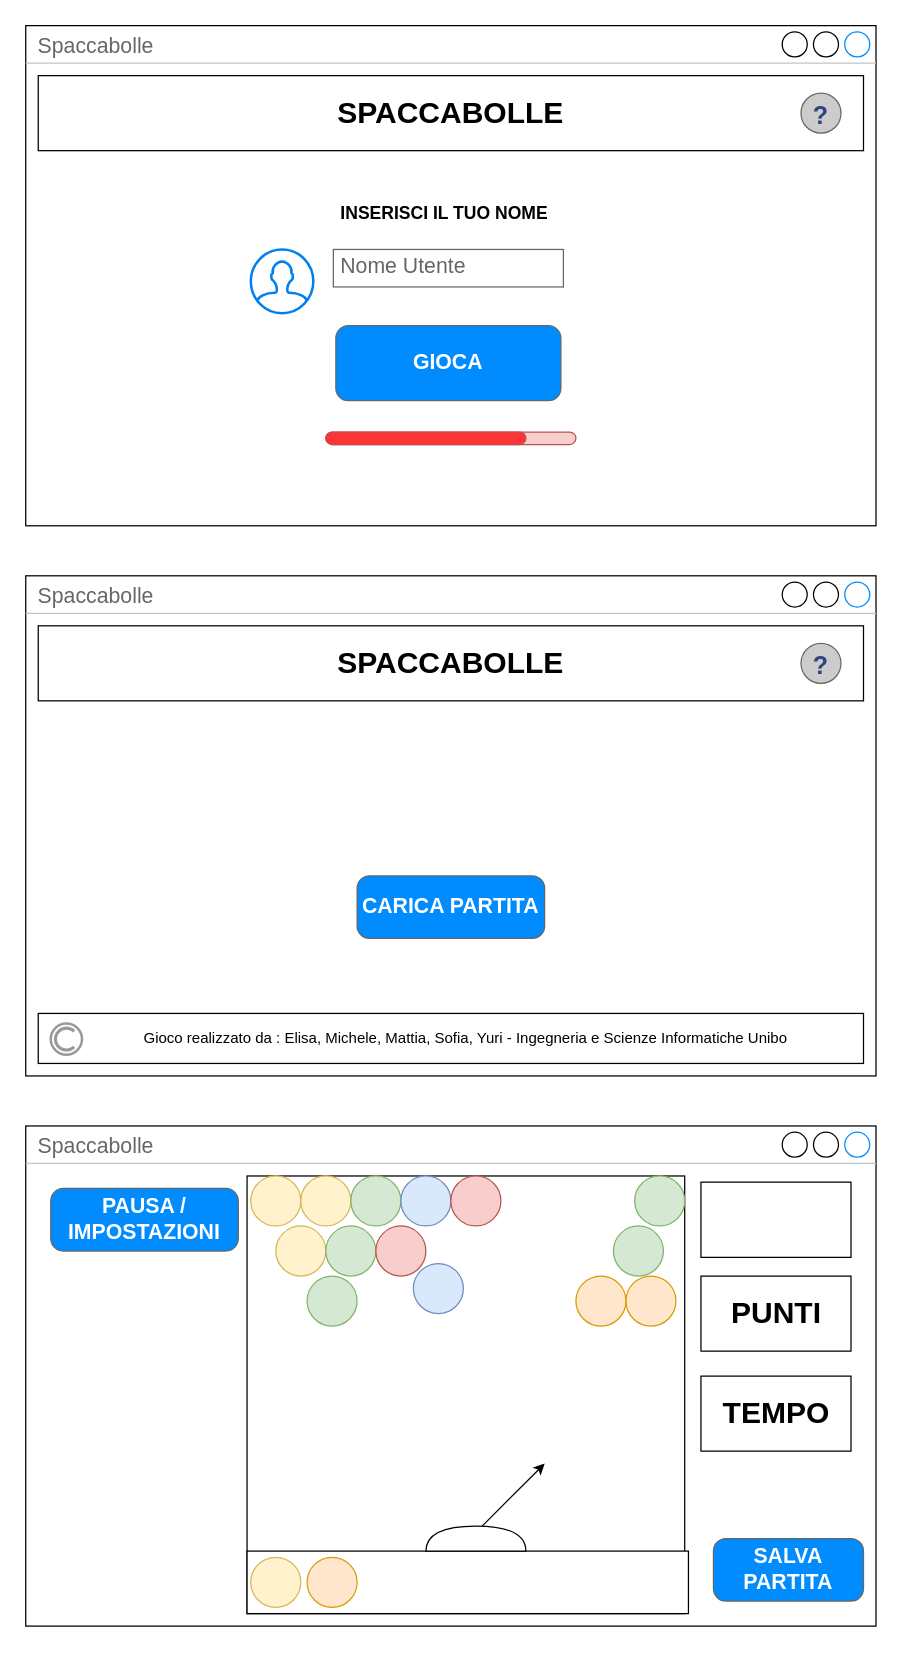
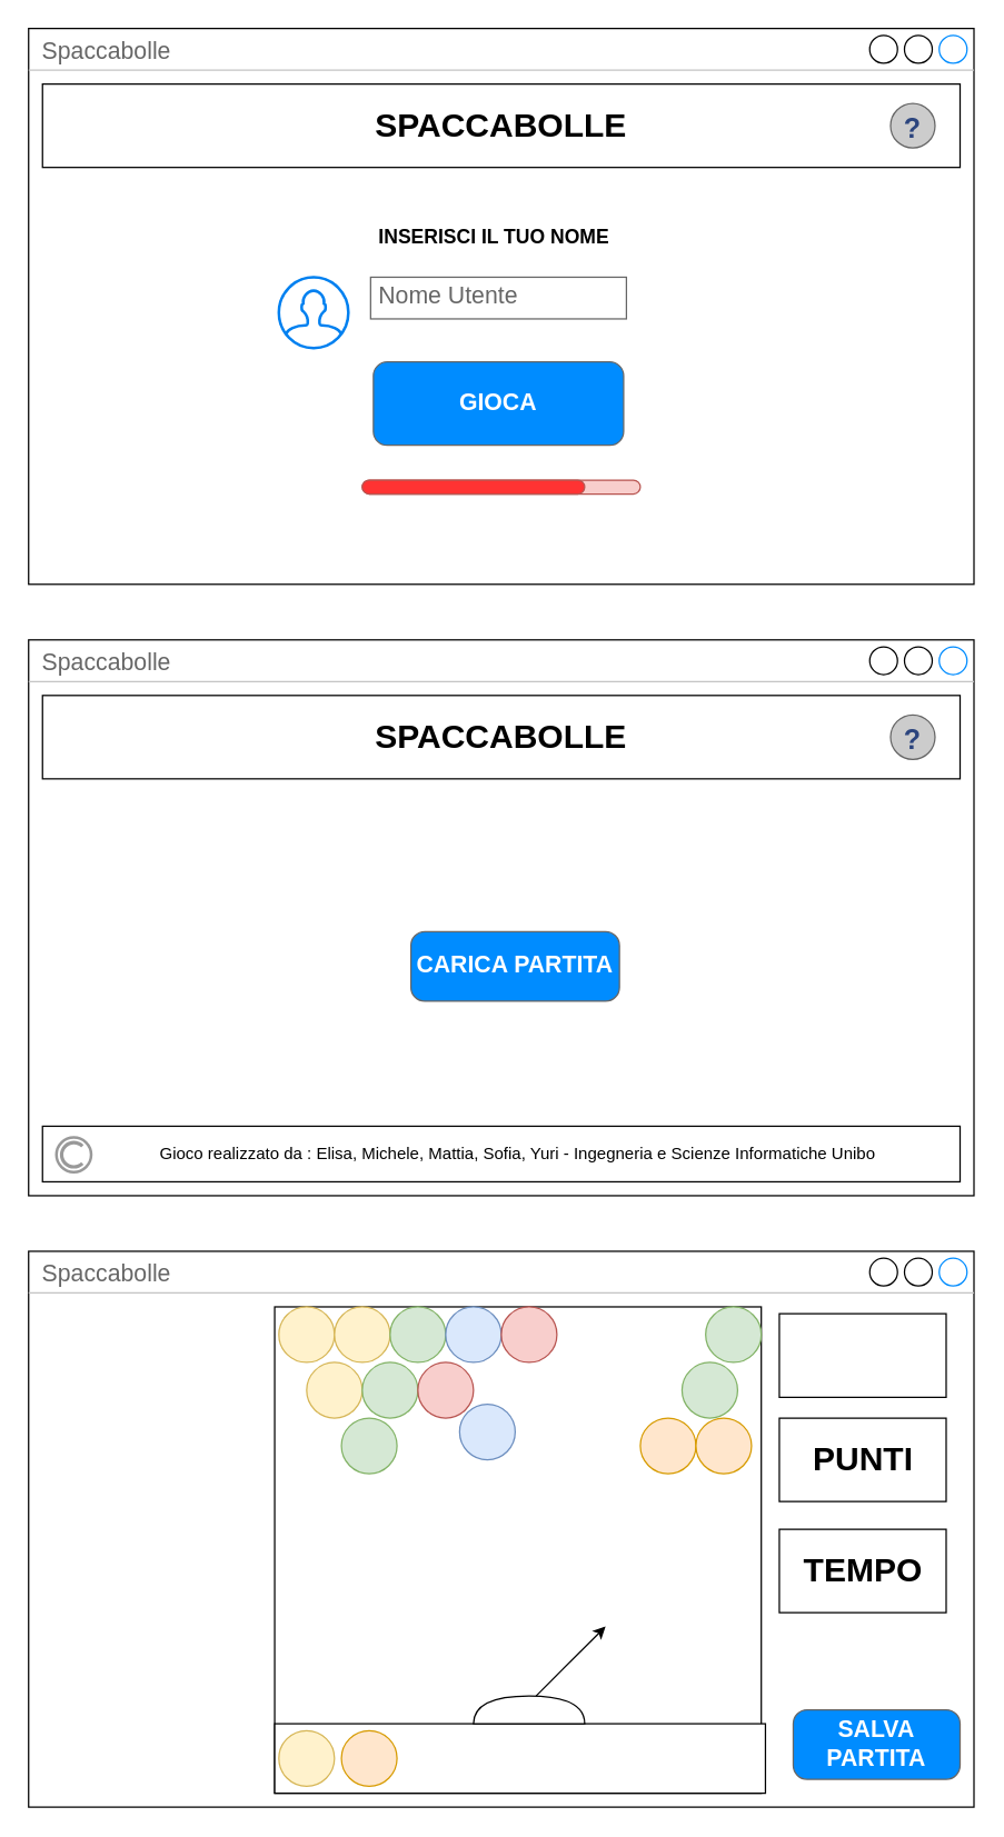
- <mxCell id="14" value="CARICA PARTITA" style="strokeWidth=1;shadow=0;dashed=0;align=center;html=1;shape=mxgraph.mockup.buttons.button;strokeColor=#666666;fontColor=#ffffff;mainText=;buttonStyle=round;fontSize=17;fontStyle=1;fillColor=#008cff;whiteSpace=wrap;" parent="1" vertex="1"><mxGeometry x="285" y="700" width="150" height="50" as="geometry" /></mxCell>
+ <mxCell id="14" value="CARICA PARTITA" style="strokeWidth=1;shadow=0;dashed=0;align=center;html=1;shape=mxgraph.mockup.buttons.button;strokeColor=#666666;fontColor=#ffffff;mainText=;buttonStyle=round;fontSize=17;fontStyle=1;fillColor=#008cff;whiteSpace=wrap;" parent="1" vertex="1"><mxGeometry x="295" y="670" width="150" height="50" as="geometry" /></mxCell>
- <mxCell id="40" value="PAUSA / IMPOSTAZIONI" style="strokeWidth=1;shadow=0;dashed=0;align=center;html=1;shape=mxgraph.mockup.buttons.button;strokeColor=#666666;fontColor=#ffffff;mainText=;buttonStyle=round;fontSize=17;fontStyle=1;fillColor=#008cff;whiteSpace=wrap;" parent="1" vertex="1"><mxGeometry x="40" y="950" width="150" height="50" as="geometry" /></mxCell>
